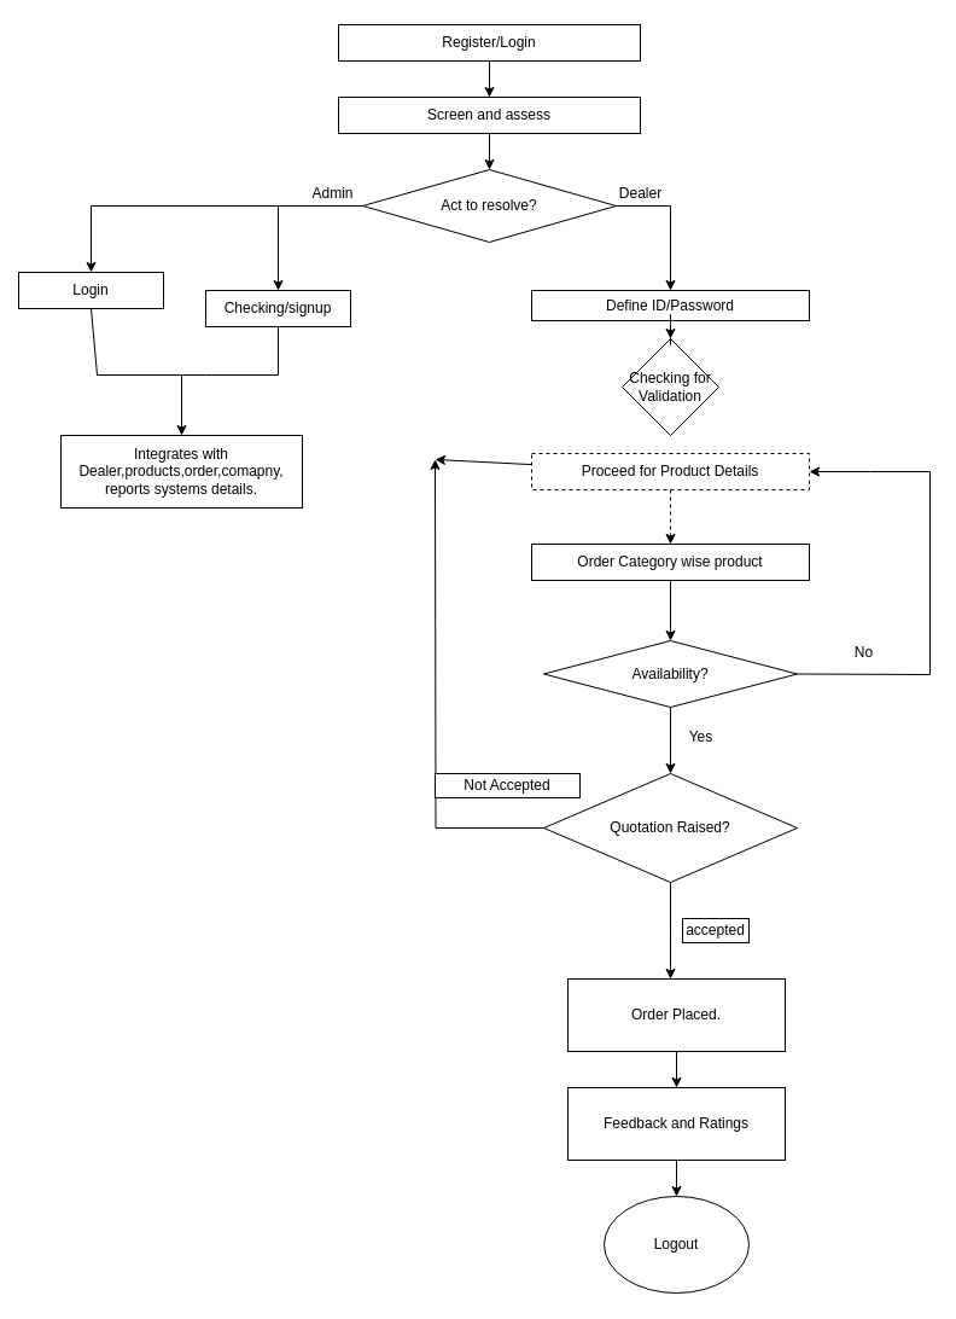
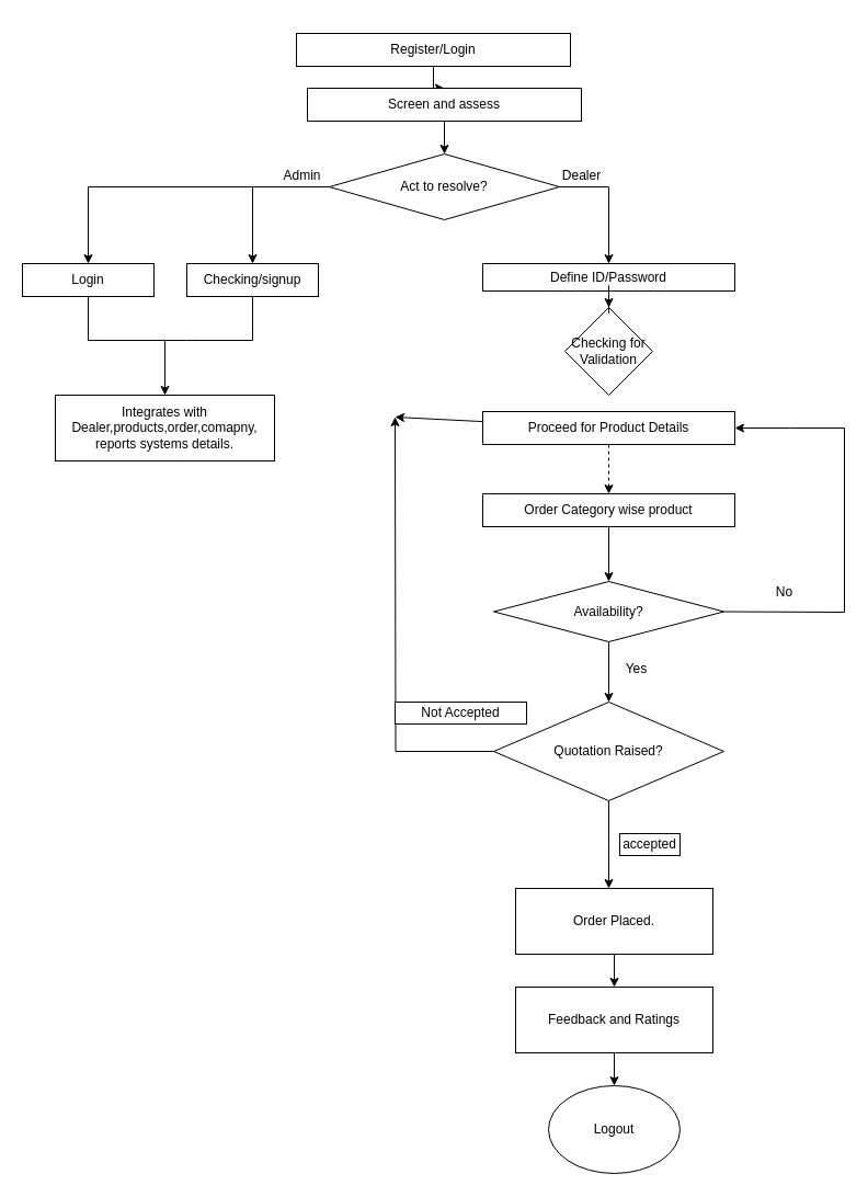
- <mxCell id="3" value="Register/Login" style="rounded=0;whiteSpace=wrap;html=1;" parent="1" vertex="1"><mxGeometry x="280" y="20" width="250" height="30" as="geometry" /></mxCell>
+ <mxCell id="3" value="Register/Login" style="rounded=0;whiteSpace=wrap;html=1;" parent="1" vertex="1"><mxGeometry x="270" y="30" width="250" height="30" as="geometry" /></mxCell>
- <mxCell id="21" value="Login" style="whiteSpace=wrap;html=1;rounded=0;" parent="1" vertex="1"><mxGeometry x="15" y="225" width="120" height="30" as="geometry" /></mxCell>
+ <mxCell id="21" value="Login" style="whiteSpace=wrap;html=1;rounded=0;" parent="1" vertex="1"><mxGeometry x="20" y="240" width="120" height="30" as="geometry" /></mxCell>
- <mxCell id="9" value="Proceed for Product Details" style="whiteSpace=wrap;html=1;rounded=0;dashed=1;" parent="1" vertex="1"><mxGeometry x="440" y="375" width="230" height="30" as="geometry" /></mxCell>
+ <mxCell id="9" value="Proceed for Product Details" style="whiteSpace=wrap;html=1;rounded=0;" parent="1" vertex="1"><mxGeometry x="440" y="375" width="230" height="30" as="geometry" /></mxCell>
